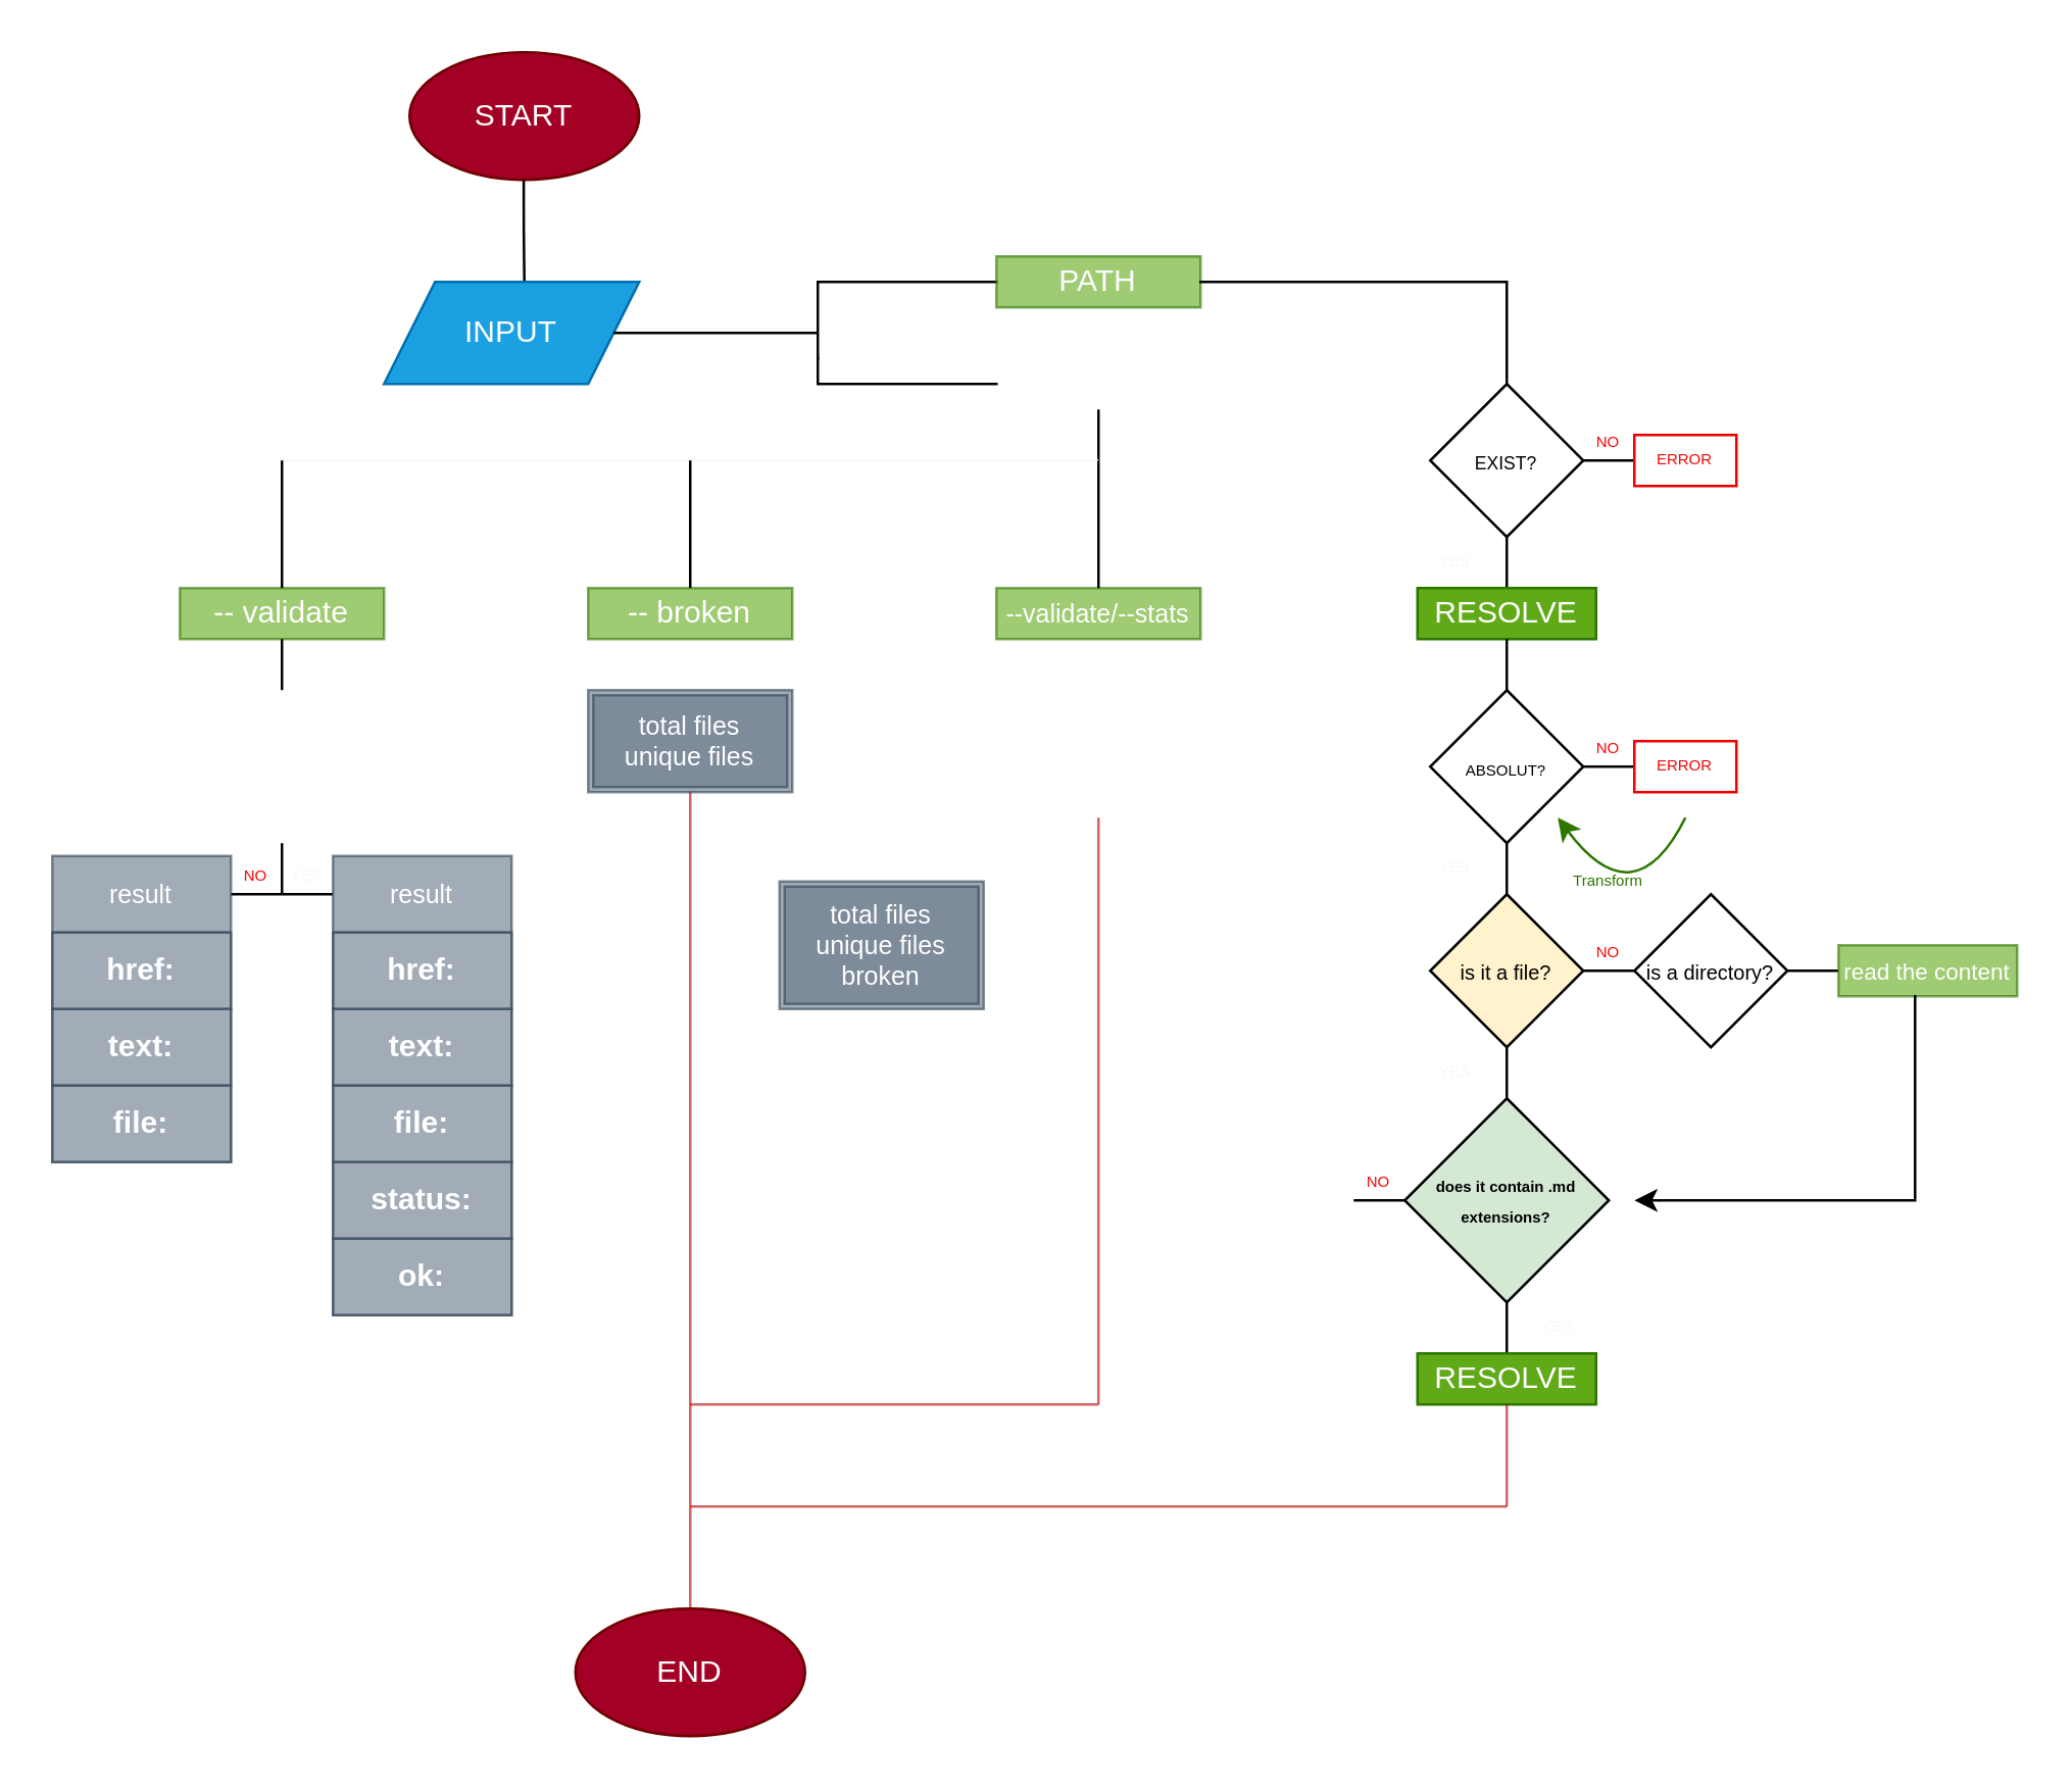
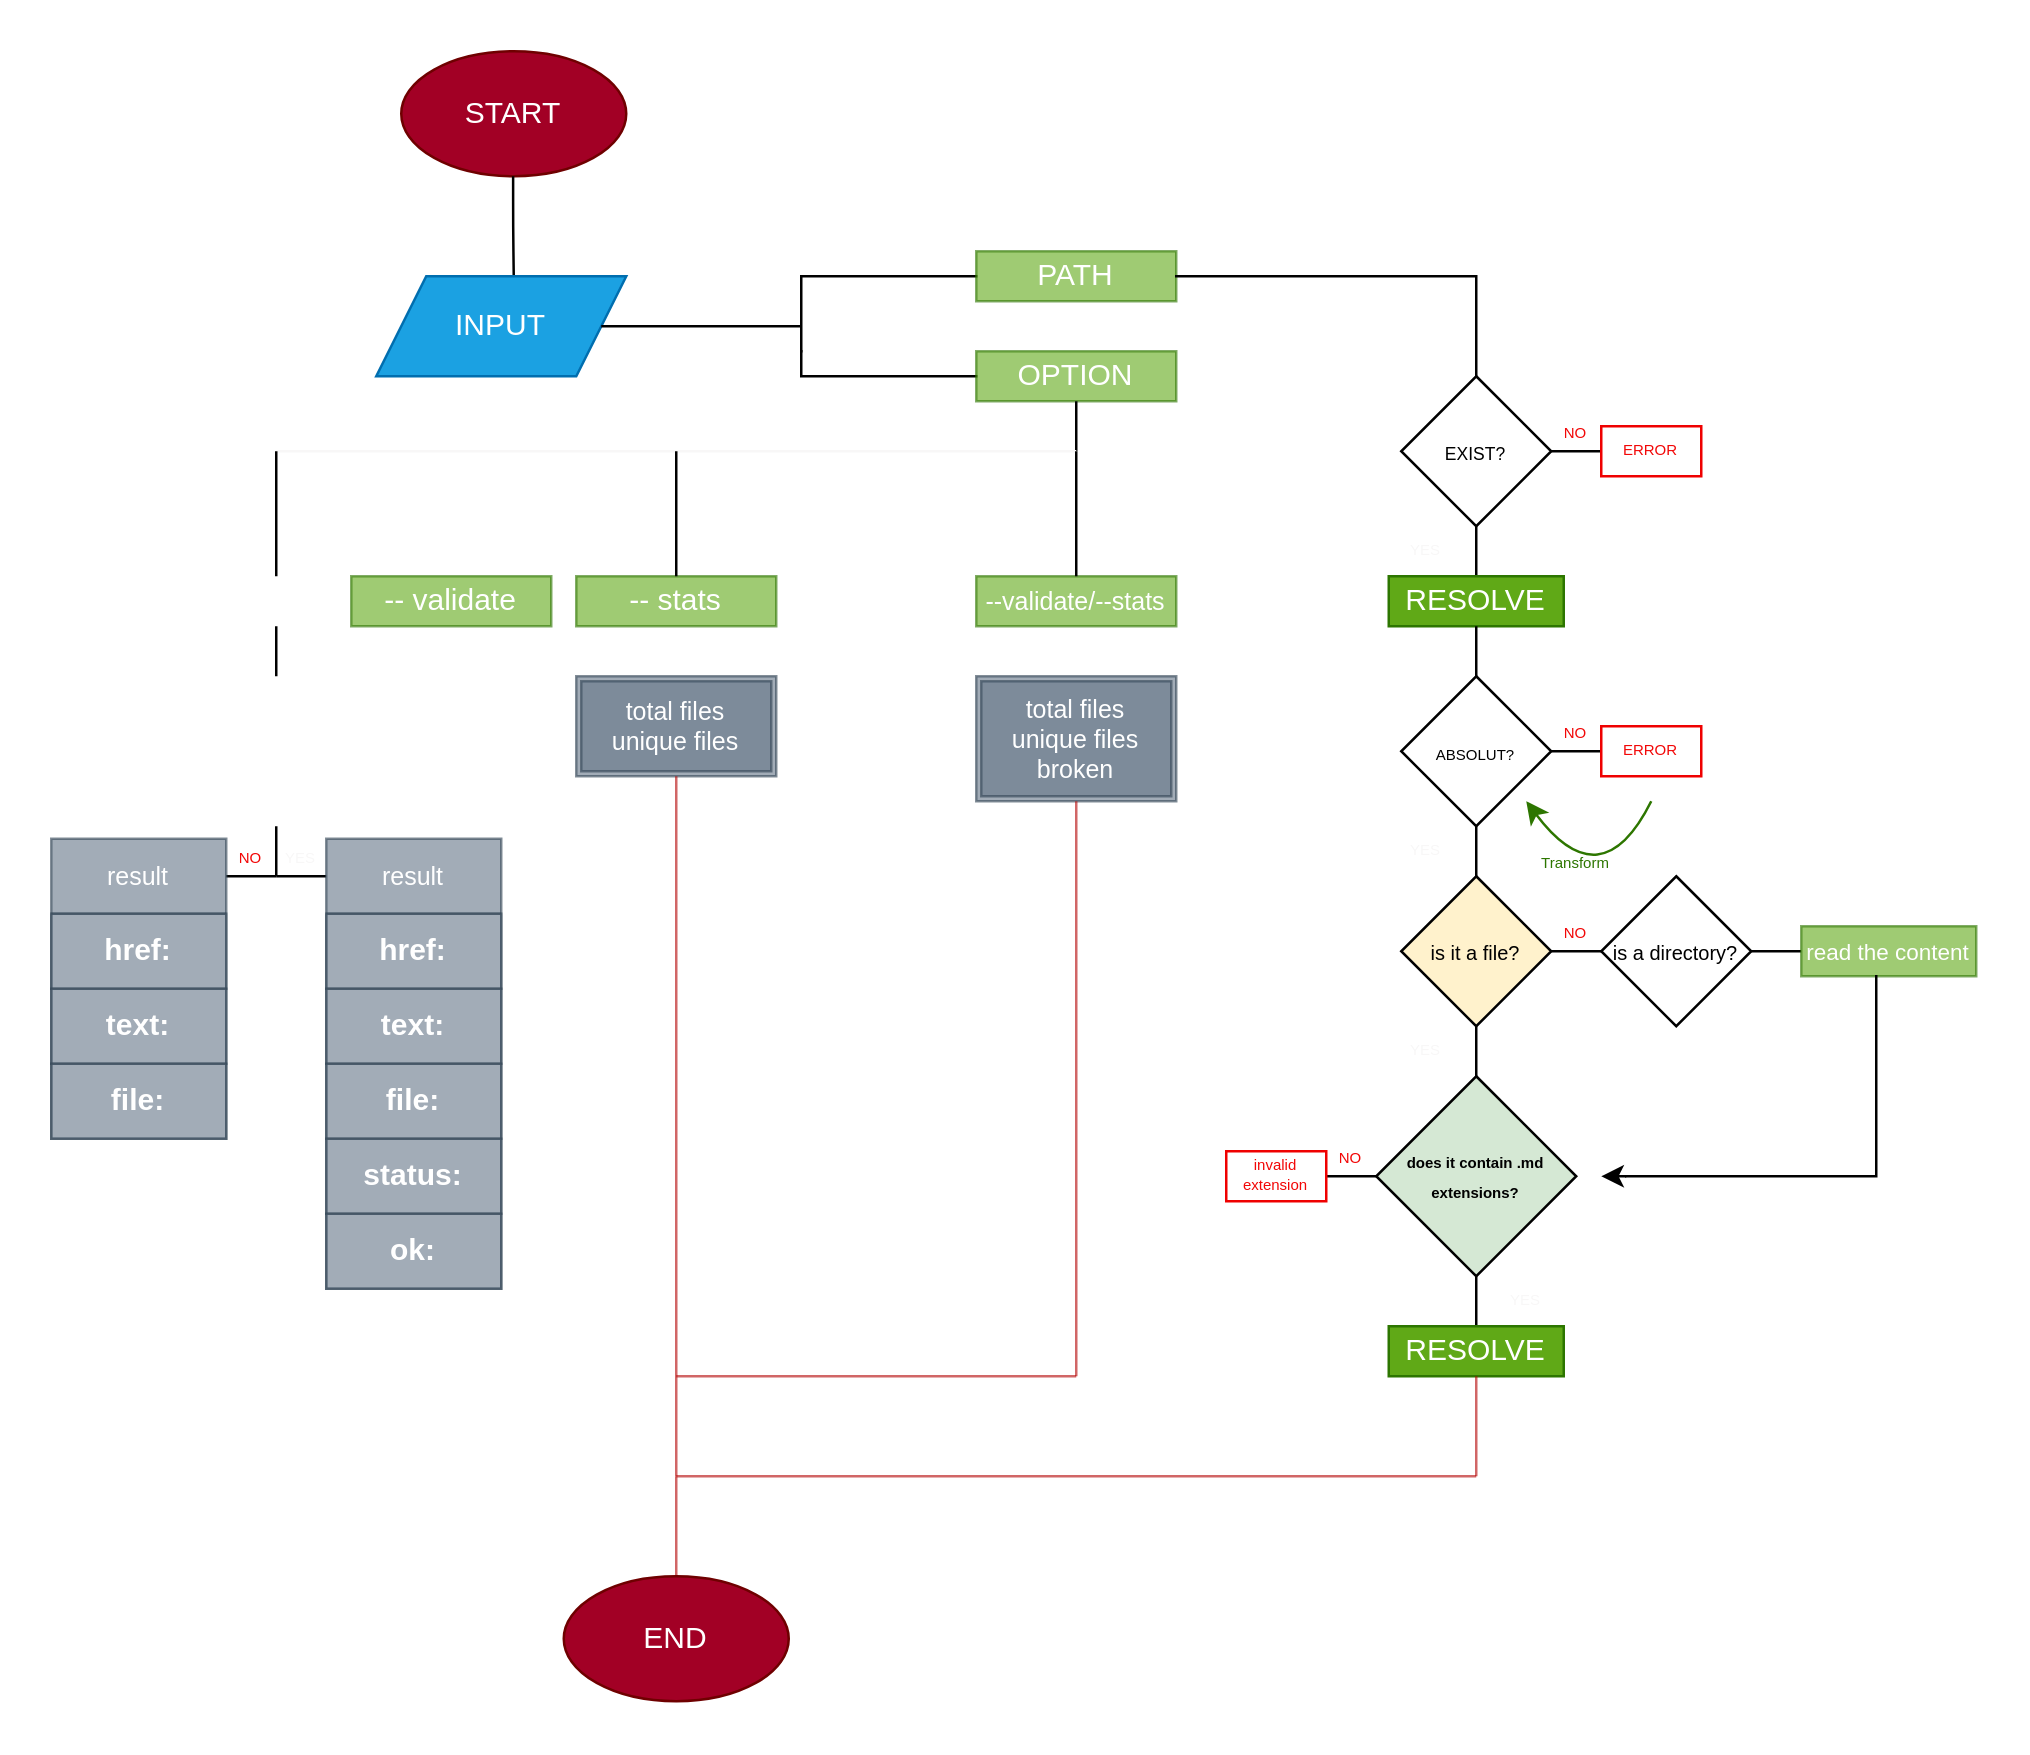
+ <mxCell id="9" value="OPTION" style="rounded=0;whiteSpace=wrap;html=1;strokeWidth=1;fillColor=#60a917;fontColor=#ffffff;strokeColor=#2D7600;opacity=60;" vertex="1" parent="1"><mxGeometry x="390" y="140" width="80" height="20" as="geometry" /></mxCell>
- <mxCell id="46" value="-- validate" style="rounded=0;whiteSpace=wrap;html=1;strokeWidth=1;fillColor=#60a917;fontColor=#ffffff;strokeColor=#2D7600;opacity=60;" vertex="1" parent="1"><mxGeometry x="70" y="230" width="80" height="20" as="geometry" /></mxCell>
+ <mxCell id="46" value="-- validate" style="rounded=0;whiteSpace=wrap;html=1;strokeWidth=1;fillColor=#60a917;fontColor=#ffffff;strokeColor=#2D7600;opacity=60;" vertex="1" parent="1"><mxGeometry x="140" y="230" width="80" height="20" as="geometry" /></mxCell>
- <mxCell id="45" value="-- broken" style="rounded=0;whiteSpace=wrap;html=1;strokeWidth=1;fillColor=#60a917;fontColor=#ffffff;strokeColor=#2D7600;opacity=60;" vertex="1" parent="1"><mxGeometry x="230" y="230" width="80" height="20" as="geometry" /></mxCell>
+ <mxCell id="45" value="-- stats" style="rounded=0;whiteSpace=wrap;html=1;strokeWidth=1;fillColor=#60a917;fontColor=#ffffff;strokeColor=#2D7600;opacity=60;" vertex="1" parent="1"><mxGeometry x="230" y="230" width="80" height="20" as="geometry" /></mxCell>
- <mxCell id="63" value="total files&lt;br&gt;unique files&lt;br&gt;broken" style="shape=ext;double=1;rounded=0;whiteSpace=wrap;html=1;shadow=0;glass=0;sketch=0;strokeColor=#314354;strokeWidth=1;fontFamily=Helvetica;fontSize=10;fontColor=#ffffff;startSize=22;fillColor=#647687;opacity=60;" vertex="1" parent="1"><mxGeometry x="305" y="345" width="80" height="50" as="geometry" /></mxCell>
+ <mxCell id="63" value="total files&lt;br&gt;unique files&lt;br&gt;broken" style="shape=ext;double=1;rounded=0;whiteSpace=wrap;html=1;shadow=0;glass=0;sketch=0;strokeColor=#314354;strokeWidth=1;fontFamily=Helvetica;fontSize=10;fontColor=#ffffff;startSize=22;fillColor=#647687;opacity=60;" vertex="1" parent="1"><mxGeometry x="390" y="270" width="80" height="50" as="geometry" /></mxCell>
+ <mxCell id="41" value="invalid extension" style="rounded=0;whiteSpace=wrap;html=1;strokeWidth=1;fontSize=6;fontColor=#f20707;strokeColor=#ef0101;" vertex="1" parent="1"><mxGeometry x="490" y="460" width="40" height="20" as="geometry" /></mxCell>
